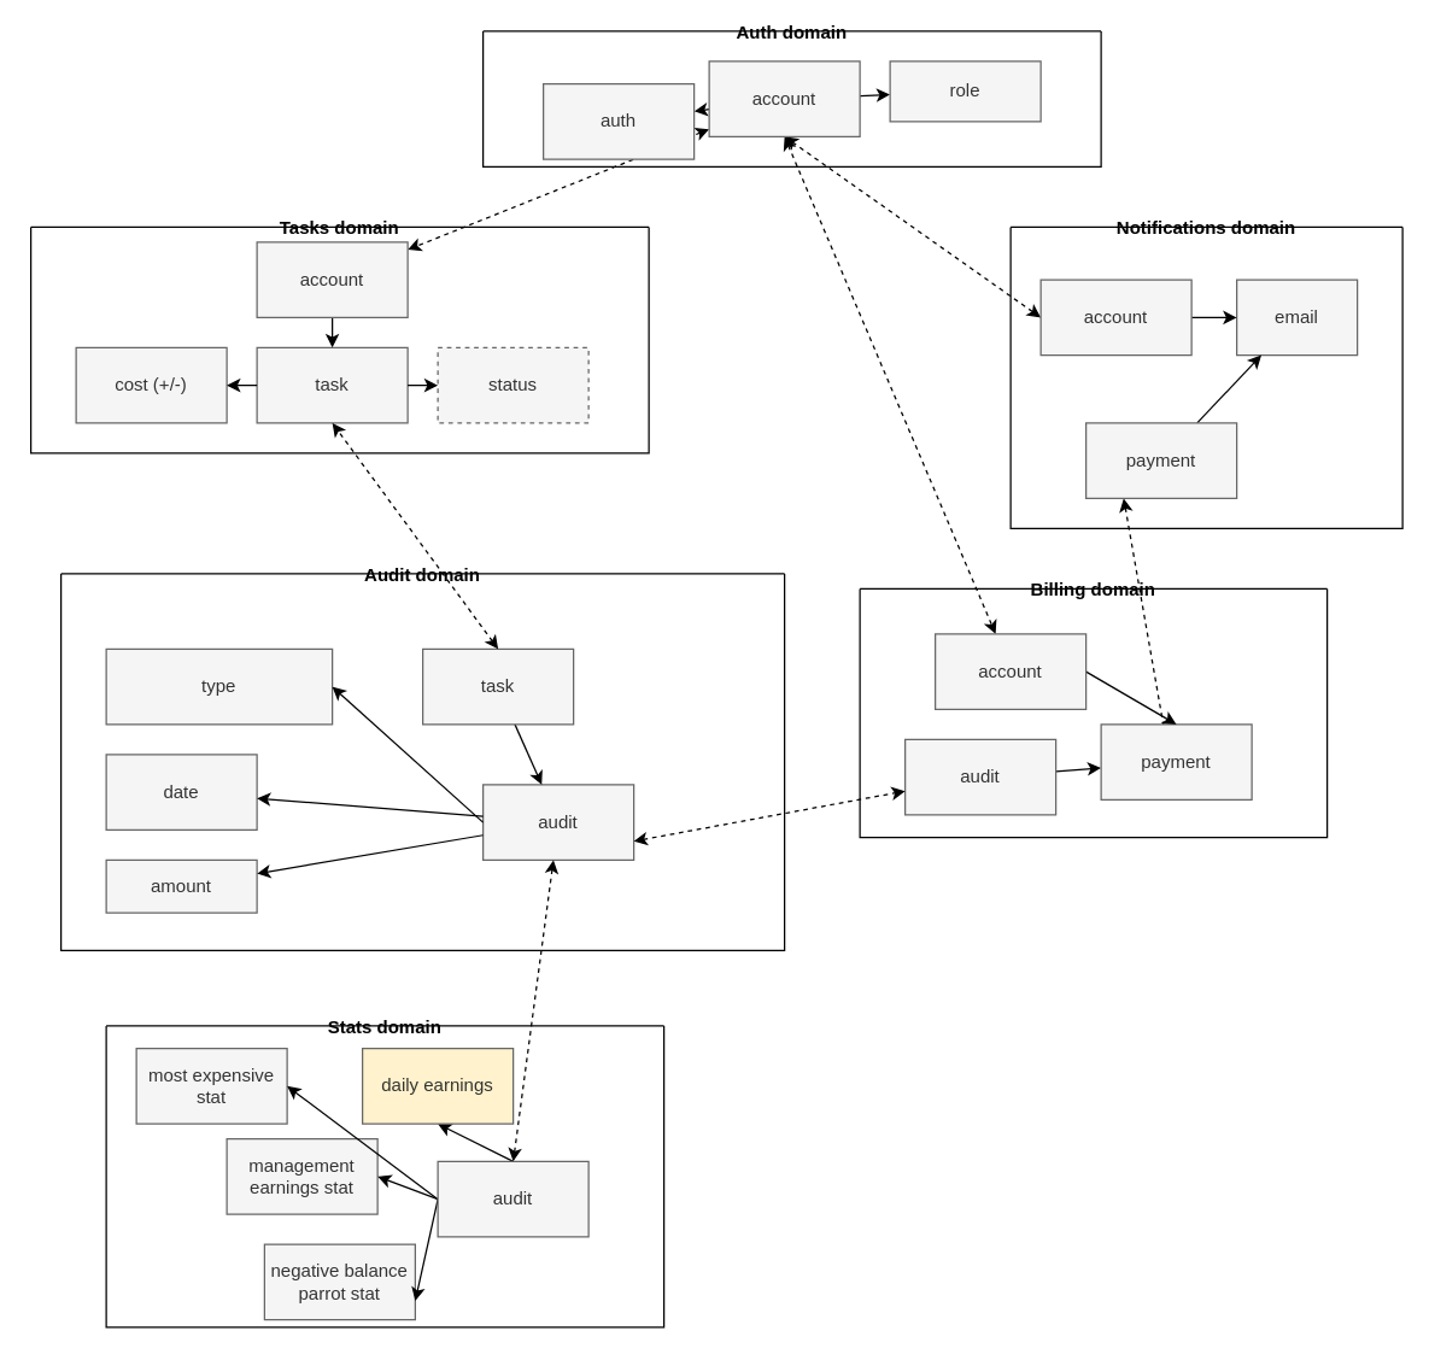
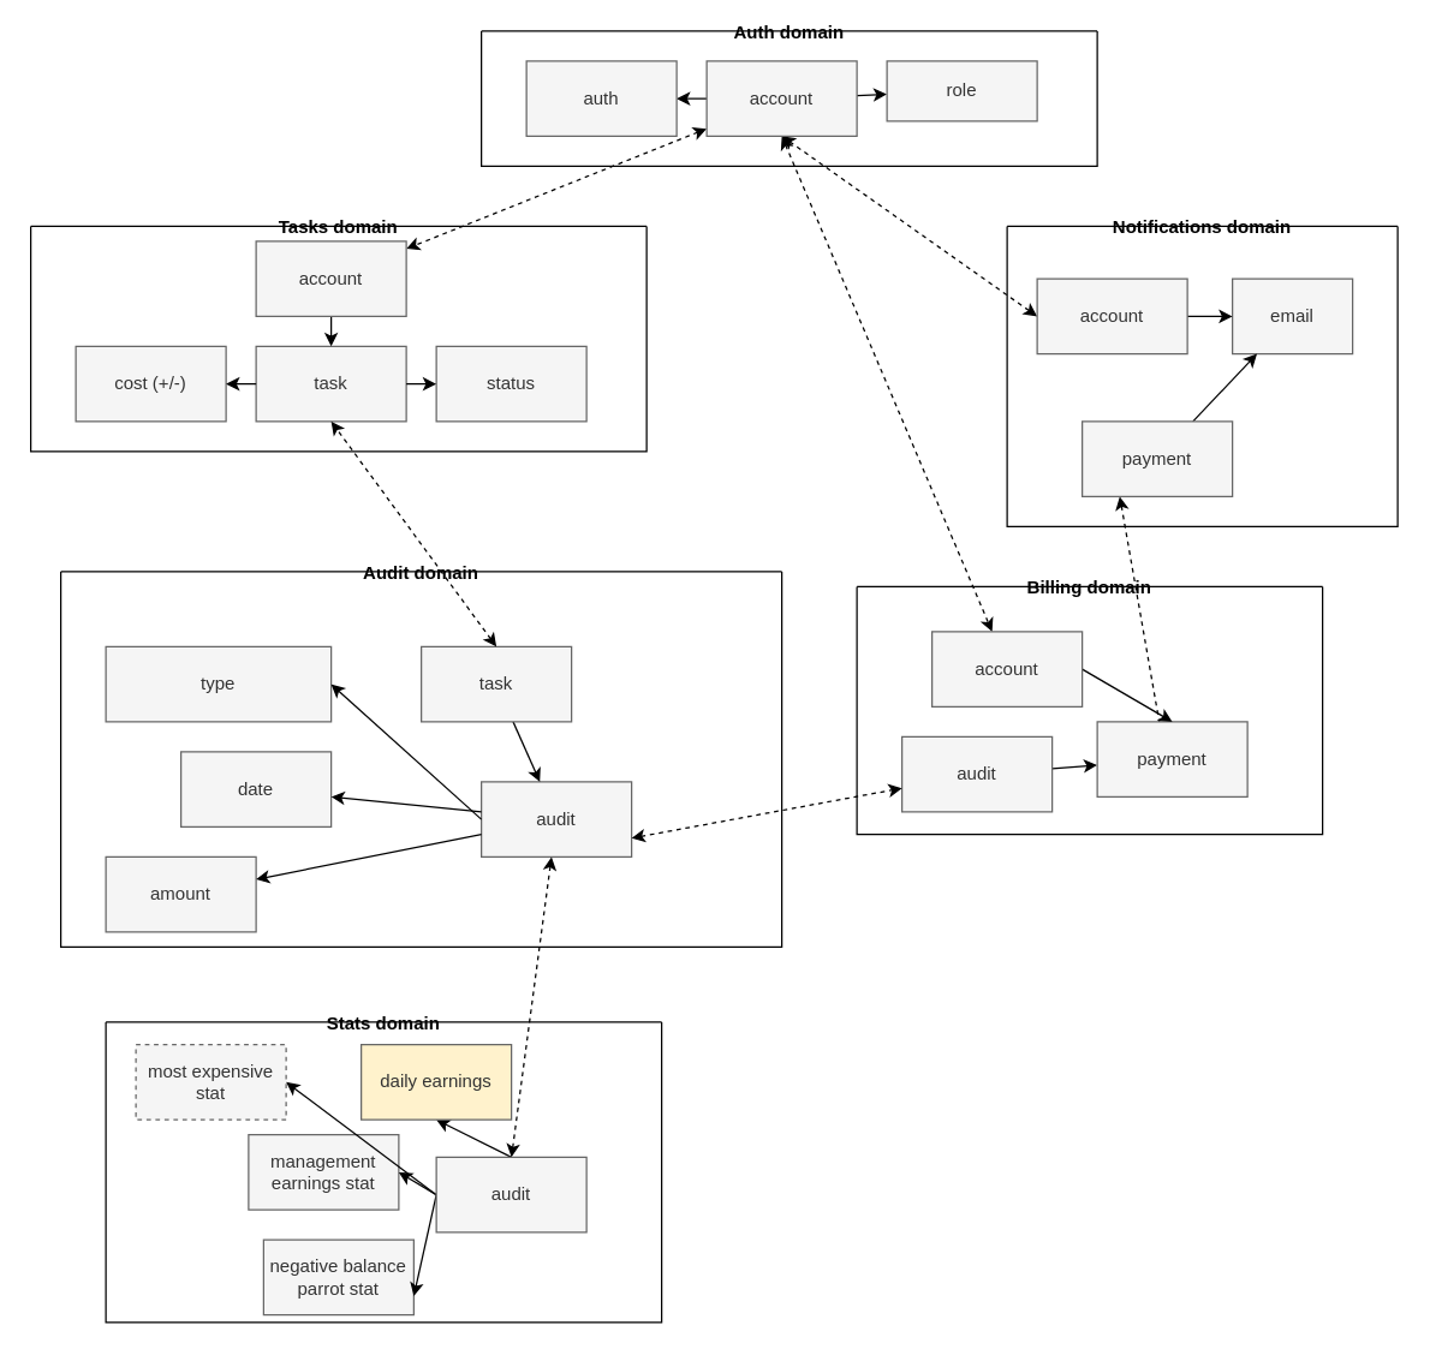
- <mxCell id="9" value="auth" style="rounded=0;whiteSpace=wrap;html=1;fillColor=#f5f5f5;fontColor=#333333;strokeColor=#666666;" parent="1" vertex="1"><mxGeometry x="360" y="55" width="100" height="50" as="geometry" /></mxCell>
+ <mxCell id="9" value="auth" style="rounded=0;whiteSpace=wrap;html=1;fillColor=#f5f5f5;fontColor=#333333;strokeColor=#666666;" parent="1" vertex="1"><mxGeometry x="350" y="40" width="100" height="50" as="geometry" /></mxCell>
- <mxCell id="16" value="status" style="rounded=0;whiteSpace=wrap;html=1;fillColor=#f5f5f5;fontColor=#333333;strokeColor=#666666;dashed=1;" parent="12" vertex="1"><mxGeometry x="270" y="80" width="100" height="50" as="geometry" /></mxCell>
+ <mxCell id="16" value="status" style="rounded=0;whiteSpace=wrap;html=1;fillColor=#f5f5f5;fontColor=#333333;strokeColor=#666666;" parent="12" vertex="1"><mxGeometry x="270" y="80" width="100" height="50" as="geometry" /></mxCell>
- <mxCell id="26" value="date" style="rounded=0;whiteSpace=wrap;html=1;fillColor=#f5f5f5;fontColor=#333333;strokeColor=#666666;" parent="20" vertex="1"><mxGeometry x="30" y="120" width="100" height="50" as="geometry" /></mxCell>
+ <mxCell id="26" value="date" style="rounded=0;whiteSpace=wrap;html=1;fillColor=#f5f5f5;fontColor=#333333;strokeColor=#666666;" parent="20" vertex="1"><mxGeometry x="80" y="120" width="100" height="50" as="geometry" /></mxCell>
- <mxCell id="24" value="amount" style="rounded=0;whiteSpace=wrap;html=1;fillColor=#f5f5f5;fontColor=#333333;strokeColor=#666666;" parent="20" vertex="1"><mxGeometry x="30" y="190" width="100" height="35" as="geometry" /></mxCell>
+ <mxCell id="24" value="amount" style="rounded=0;whiteSpace=wrap;html=1;fillColor=#f5f5f5;fontColor=#333333;strokeColor=#666666;" parent="20" vertex="1"><mxGeometry x="30" y="190" width="100" height="50" as="geometry" /></mxCell>
- <mxCell id="45" value="most expensive stat" style="rounded=0;whiteSpace=wrap;html=1;fillColor=#f5f5f5;fontColor=#333333;strokeColor=#666666;" parent="44" vertex="1"><mxGeometry x="20" y="15" width="100" height="50" as="geometry" /></mxCell>
+ <mxCell id="45" value="most expensive stat" style="rounded=0;whiteSpace=wrap;html=1;fillColor=#f5f5f5;fontColor=#333333;strokeColor=#666666;dashed=1;" parent="44" vertex="1"><mxGeometry x="20" y="15" width="100" height="50" as="geometry" /></mxCell>
- <mxCell id="46" value="management earnings stat" style="rounded=0;whiteSpace=wrap;html=1;fillColor=#f5f5f5;fontColor=#333333;strokeColor=#666666;" parent="44" vertex="1"><mxGeometry x="80" y="75" width="100" height="50" as="geometry" /></mxCell>
+ <mxCell id="46" value="management earnings stat" style="rounded=0;whiteSpace=wrap;html=1;fillColor=#f5f5f5;fontColor=#333333;strokeColor=#666666;" parent="44" vertex="1"><mxGeometry x="95" y="75" width="100" height="50" as="geometry" /></mxCell>
